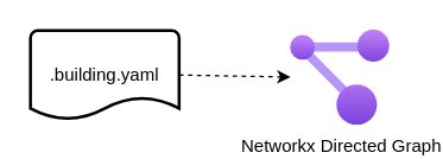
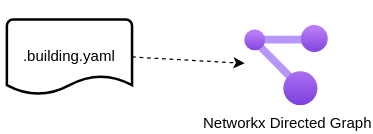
- <mxCell id="2" value=".building.yaml" style="strokeWidth=2;html=1;shape=mxgraph.flowchart.document2;whiteSpace=wrap;size=0.25;" vertex="1" parent="1"><mxGeometry x="20" y="20" width="100" height="60" as="geometry" /></mxCell>
+ <mxCell id="2" value=".building.yaml" style="strokeWidth=2;html=1;shape=mxgraph.flowchart.document2;whiteSpace=wrap;size=0.25;" vertex="1" parent="1"><mxGeometry x="5" y="15" width="100" height="60" as="geometry" /></mxCell>
